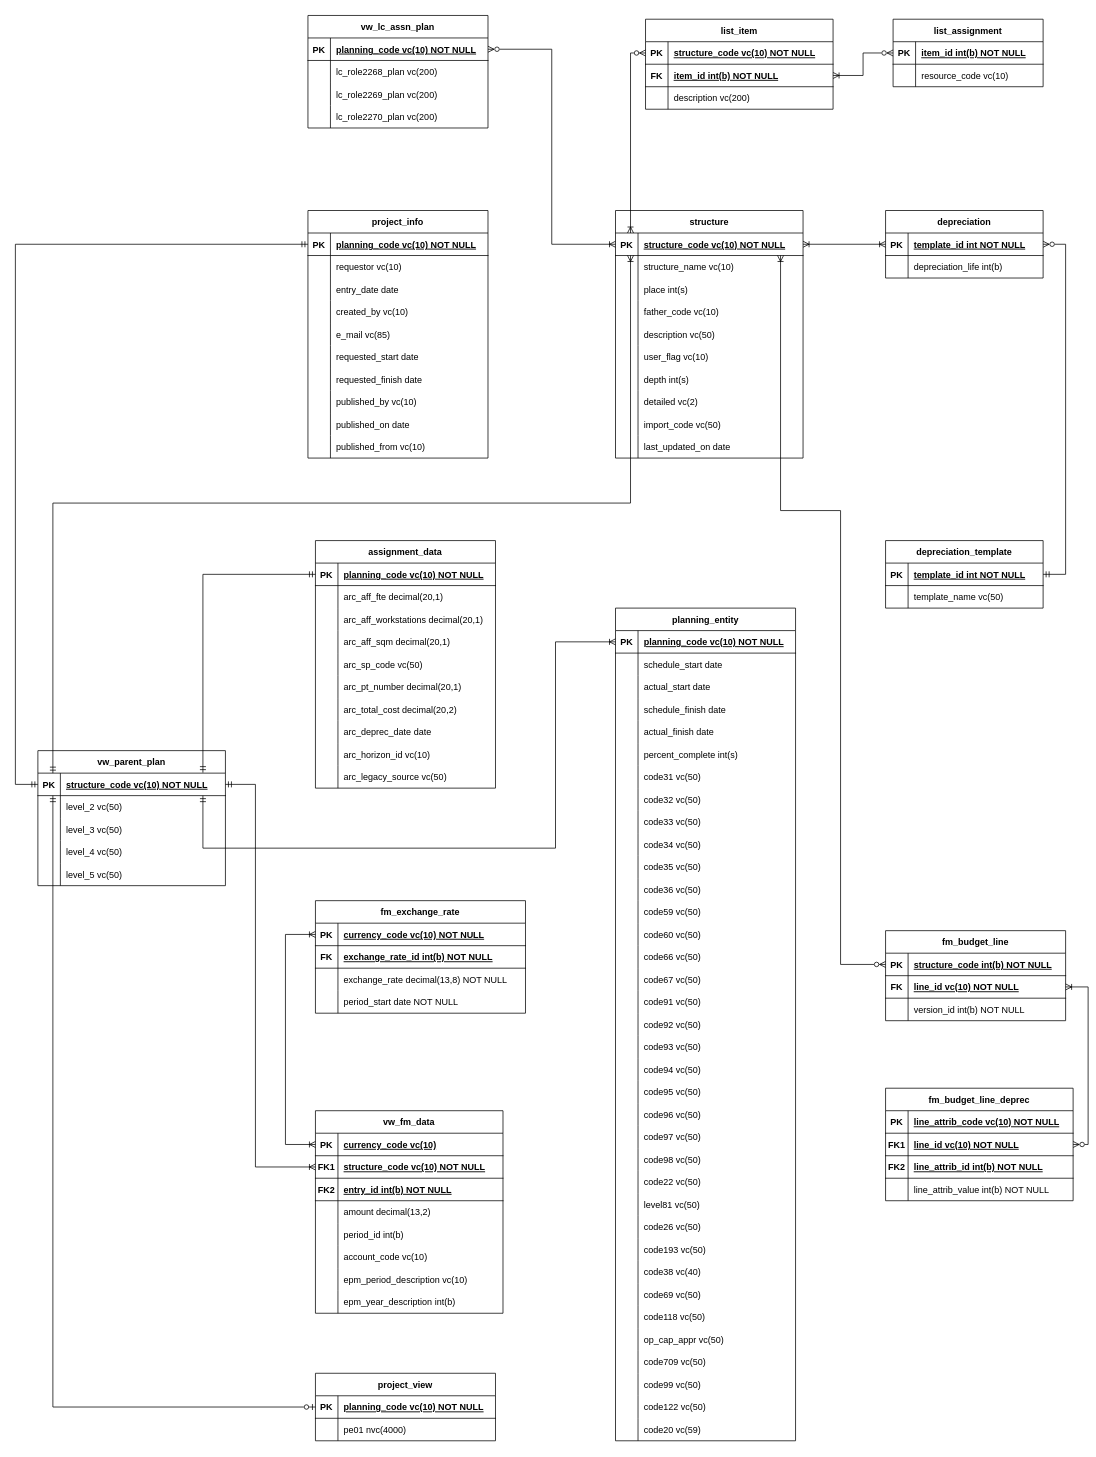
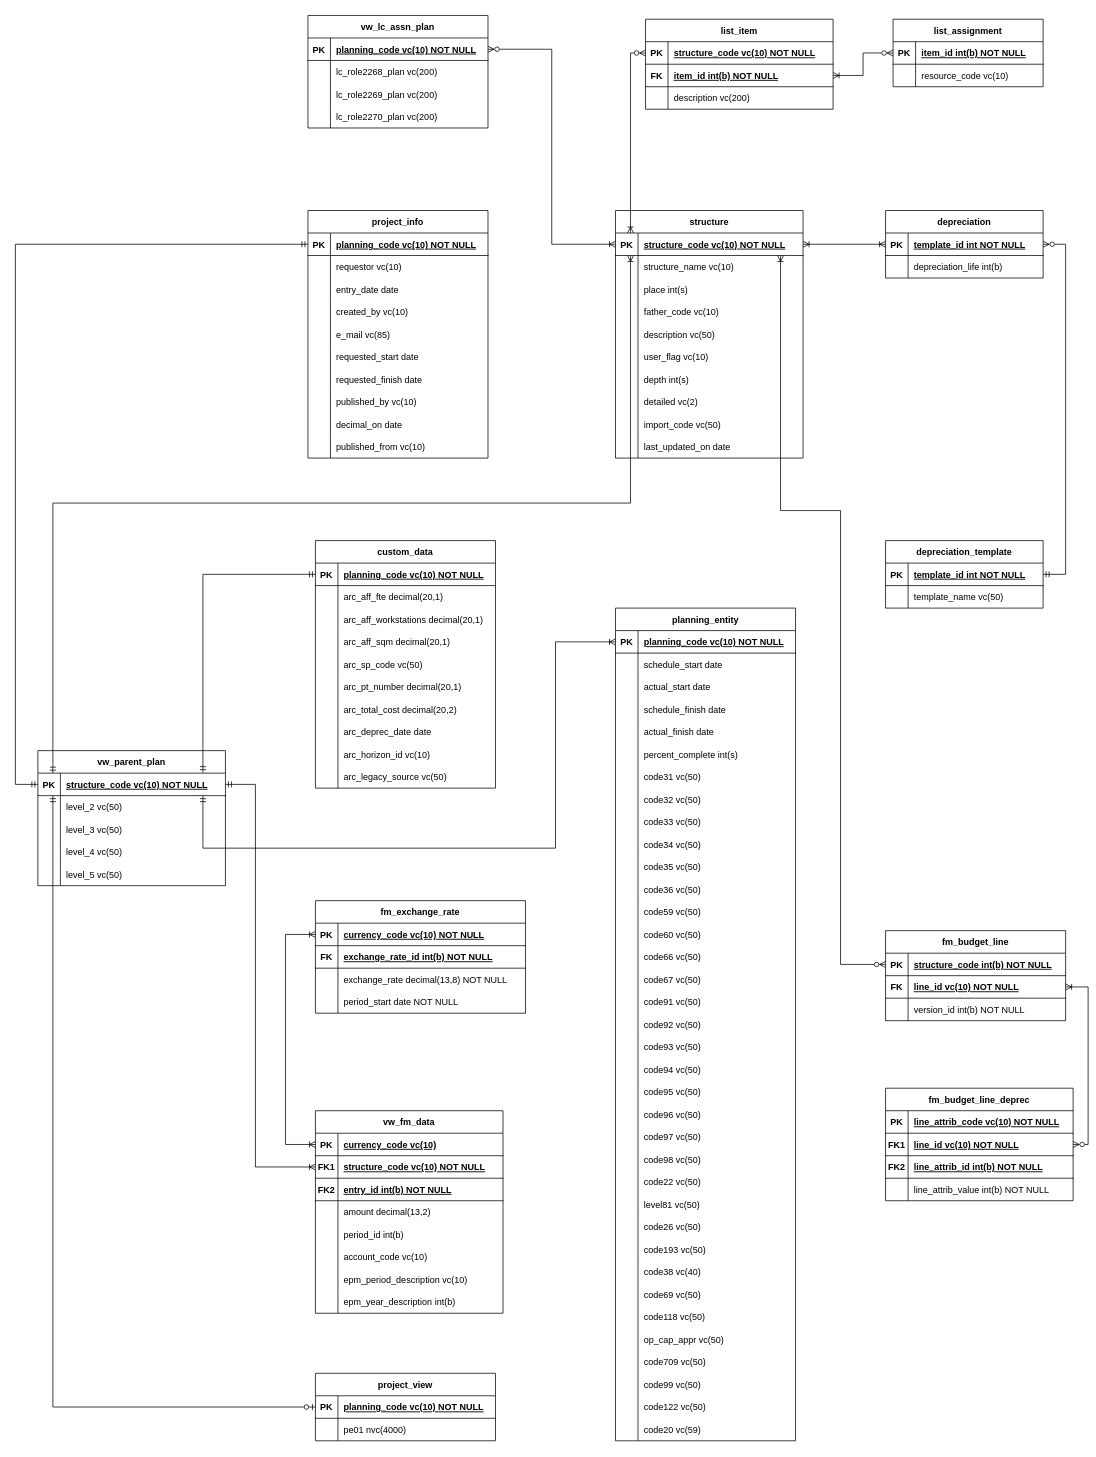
- <mxCell id="216" value="published_on date" style="shape=partialRectangle;overflow=hidden;connectable=0;fillColor=none;align=left;strokeColor=inherit;top=0;left=0;bottom=0;right=0;spacingLeft=6;" vertex="1" parent="214"><mxGeometry x="30" width="210" height="30" as="geometry"><mxRectangle width="210" height="30" as="alternateBounds" /></mxGeometry></mxCell>
+ <mxCell id="216" value="decimal_on date" style="shape=partialRectangle;overflow=hidden;connectable=0;fillColor=none;align=left;strokeColor=inherit;top=0;left=0;bottom=0;right=0;spacingLeft=6;" vertex="1" parent="214"><mxGeometry x="30" width="210" height="30" as="geometry"><mxRectangle width="210" height="30" as="alternateBounds" /></mxGeometry></mxCell>
- <mxCell id="49" value="assignment_data" style="shape=table;startSize=30;container=1;collapsible=1;childLayout=tableLayout;fixedRows=1;rowLines=0;fontStyle=1;align=center;resizeLast=1;" vertex="1" parent="1"><mxGeometry x="420" y="720" width="240" height="330" as="geometry" /></mxCell>
+ <mxCell id="49" value="custom_data" style="shape=table;startSize=30;container=1;collapsible=1;childLayout=tableLayout;fixedRows=1;rowLines=0;fontStyle=1;align=center;resizeLast=1;" vertex="1" parent="1"><mxGeometry x="420" y="720" width="240" height="330" as="geometry" /></mxCell>
